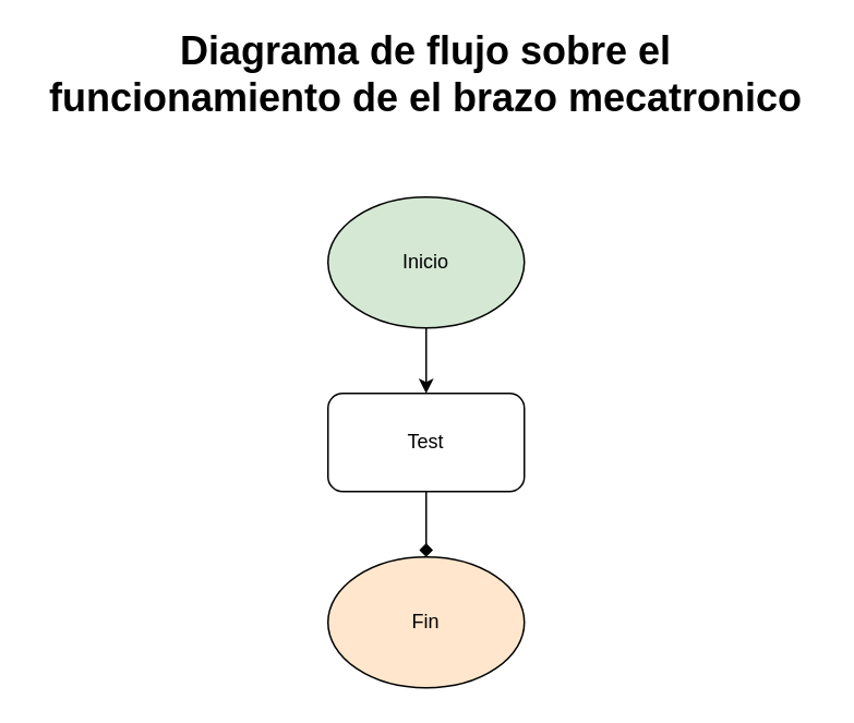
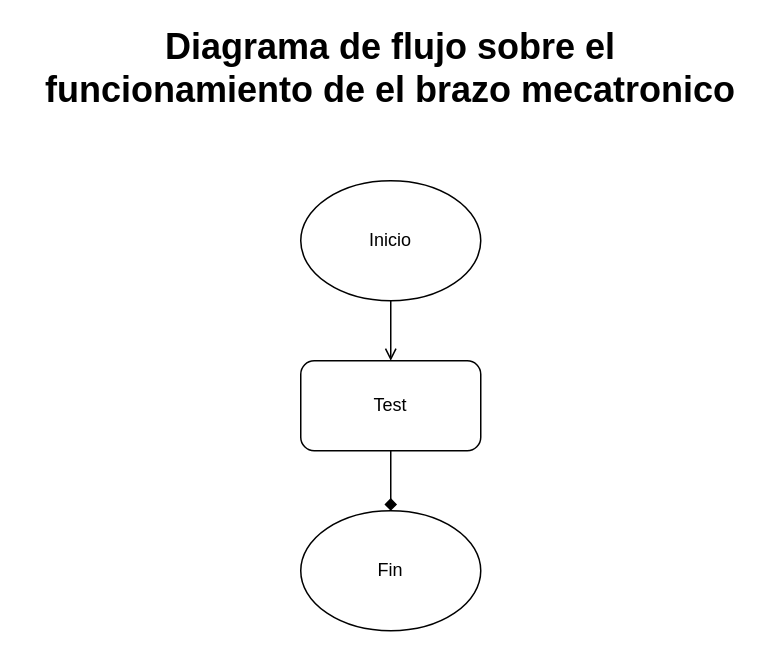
- <mxCell id="3" value="Inicio" style="ellipse;whiteSpace=wrap;html=1;fillColor=#d5e8d4;" parent="1" vertex="1"><mxGeometry x="200" y="110" width="120" height="80" as="geometry" /></mxCell>
+ <mxCell id="3" value="Inicio" style="ellipse;whiteSpace=wrap;html=1;" parent="1" vertex="1"><mxGeometry x="200" y="110" width="120" height="80" as="geometry" /></mxCell>
- <mxCell id="2" style="edgeStyle=orthogonalEdgeStyle;rounded=0;orthogonalLoop=1;jettySize=auto;html=1;exitX=0.5;exitY=1;exitDx=0;exitDy=0;entryX=0.5;entryY=0;entryDx=0;entryDy=0;" parent="1" source="3" target="6" edge="1"><mxGeometry relative="1" as="geometry" /></mxCell>
+ <mxCell id="2" style="edgeStyle=orthogonalEdgeStyle;rounded=0;orthogonalLoop=1;jettySize=auto;html=1;exitX=0.5;exitY=1;exitDx=0;exitDy=0;entryX=0.5;entryY=0;entryDx=0;entryDy=0;endArrow=open;" parent="1" source="3" target="6" edge="1"><mxGeometry relative="1" as="geometry" /></mxCell>
- <mxCell id="4" value="Fin" style="ellipse;whiteSpace=wrap;html=1;fillColor=#ffe6cc;" parent="1" vertex="1"><mxGeometry x="200" y="330" width="120" height="80" as="geometry" /></mxCell>
+ <mxCell id="4" value="Fin" style="ellipse;whiteSpace=wrap;html=1;" parent="1" vertex="1"><mxGeometry x="200" y="330" width="120" height="80" as="geometry" /></mxCell>
